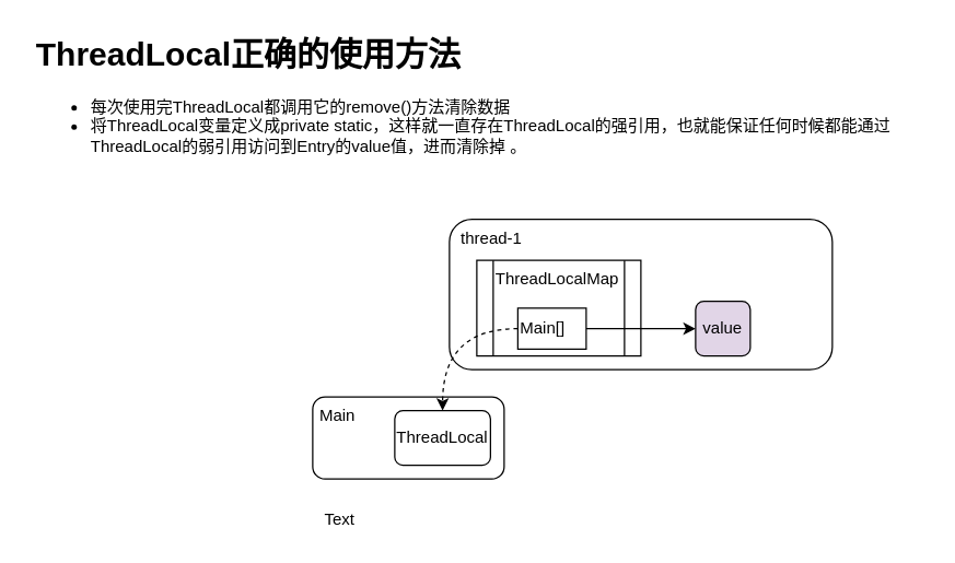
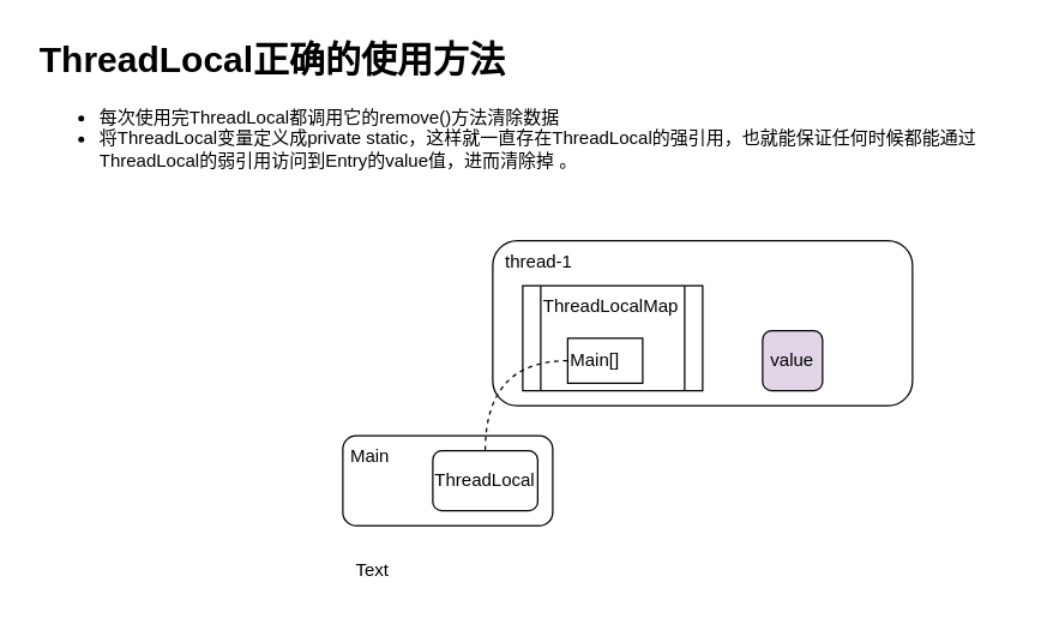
- <mxCell id="6" style="edgeStyle=orthogonalEdgeStyle;rounded=0;orthogonalLoop=1;jettySize=auto;html=1;entryX=0;entryY=0.5;entryDx=0;entryDy=0;curved=1;" edge="1" parent="1" source="7" target="9"><mxGeometry relative="1" as="geometry" /></mxCell>
- <mxCell id="5" style="edgeStyle=orthogonalEdgeStyle;rounded=0;orthogonalLoop=1;jettySize=auto;html=1;curved=1;dashed=1;" edge="1" parent="1" source="7" target="8"><mxGeometry relative="1" as="geometry" /></mxCell>
+ <mxCell id="5" style="edgeStyle=orthogonalEdgeStyle;rounded=0;orthogonalLoop=1;jettySize=auto;html=1;curved=1;dashed=1;endArrow=none;" edge="1" parent="1" source="7" target="8"><mxGeometry relative="1" as="geometry" /></mxCell>
